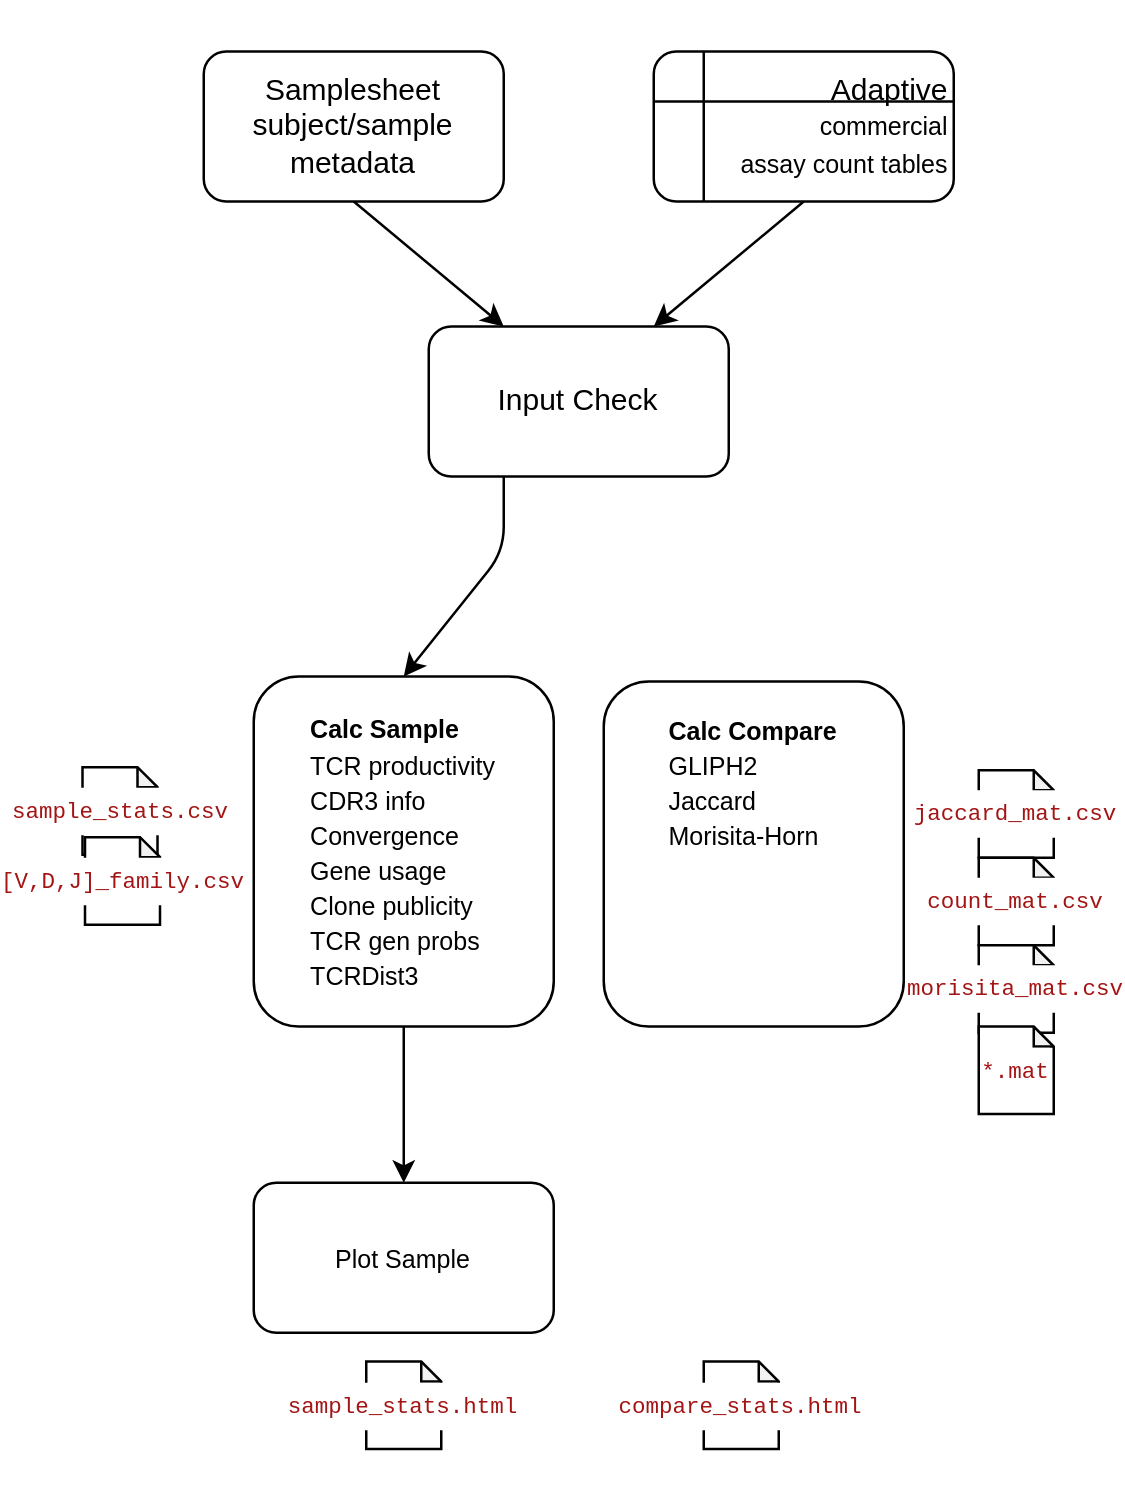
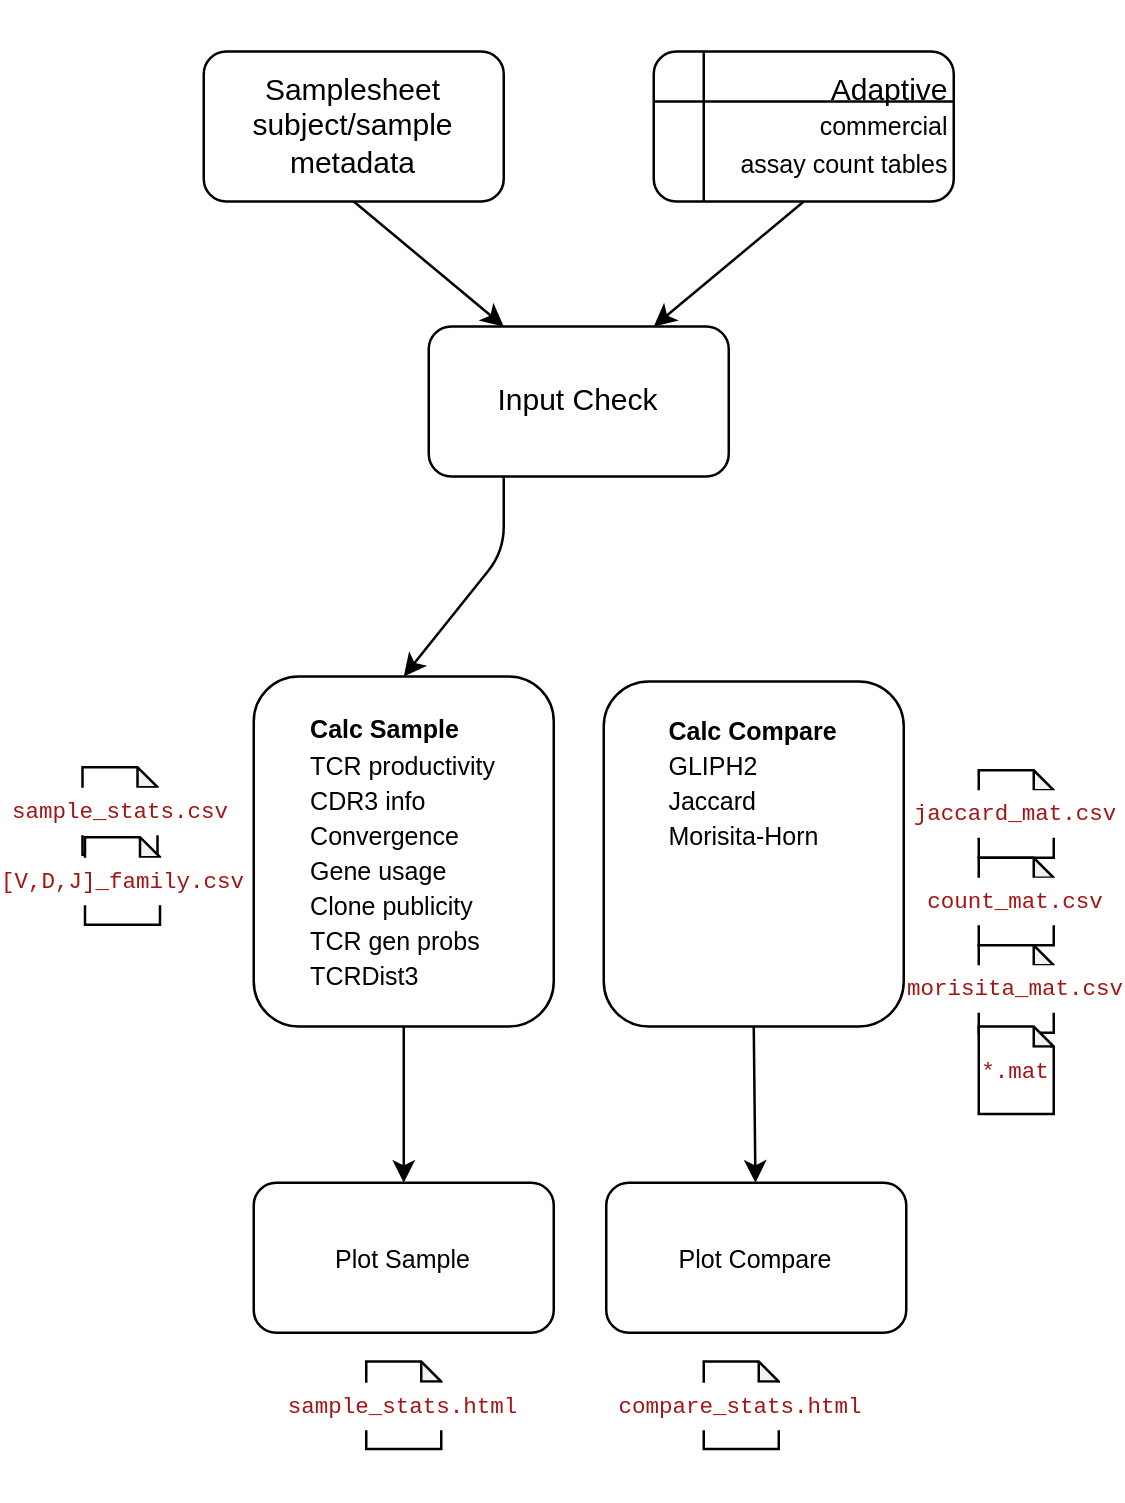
+ <mxCell id="8" value="" style="edgeStyle=none;html=1;exitX=0.5;exitY=1;exitDx=0;exitDy=0;" parent="1" source="9" target="12" edge="1"><mxGeometry relative="1" as="geometry" /></mxCell>
+ <mxCell id="12" value="&lt;div style=&quot;text-align: justify;&quot;&gt;&lt;span style=&quot;background-color: transparent;&quot;&gt;&lt;font style=&quot;font-size: 10px;&quot;&gt;Plot Compare&lt;/font&gt;&lt;/span&gt;&lt;/div&gt;" style="rounded=1;whiteSpace=wrap;html=1;" parent="1" vertex="1"><mxGeometry x="230" y="472.5" width="120" height="60" as="geometry" /></mxCell>
